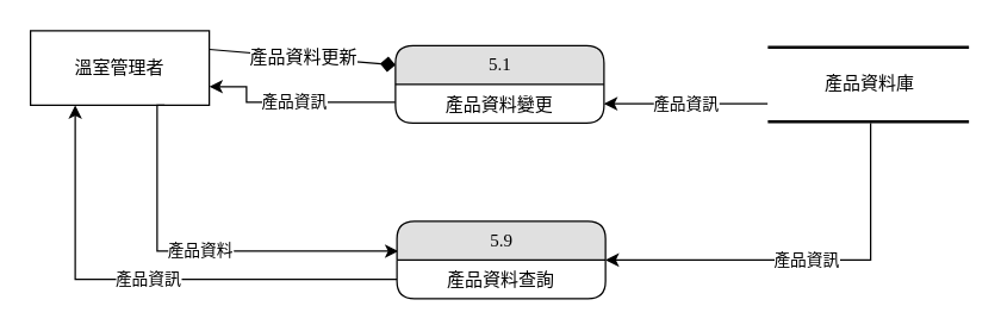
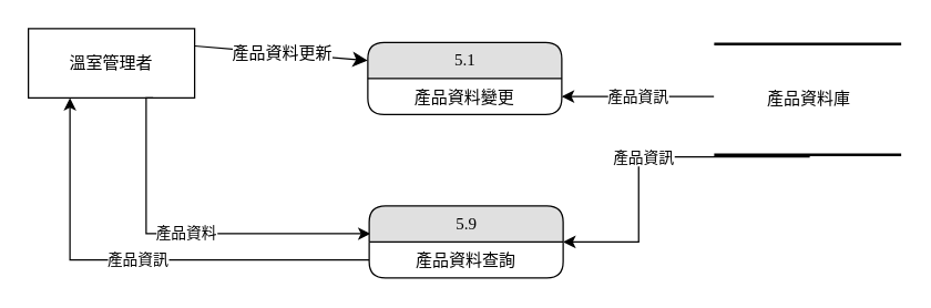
- <mxCell id="6" value="產品資料更新" style="edgeStyle=none;html=1;labelBackgroundColor=#ffffff;startFill=0;startSize=8;endFill=1;endSize=8;fontFamily=Verdana;fontSize=12;exitX=1;exitY=0.25;exitDx=0;exitDy=0;entryX=0;entryY=0.25;entryDx=0;entryDy=0;rounded=0;endArrow=diamond;" parent="1" source="4" target="10" edge="1"><mxGeometry relative="1" as="geometry" /></mxCell>
+ <mxCell id="6" value="產品資料更新" style="edgeStyle=none;html=1;labelBackgroundColor=#ffffff;startFill=0;startSize=8;endFill=1;endSize=8;fontFamily=Verdana;fontSize=12;exitX=1;exitY=0.25;exitDx=0;exitDy=0;entryX=0;entryY=0.25;entryDx=0;entryDy=0;rounded=0;" parent="1" source="4" target="10" edge="1"><mxGeometry relative="1" as="geometry" /></mxCell>
- <mxCell id="3" value="產品資料庫" style="html=1;rounded=0;shadow=0;comic=0;labelBackgroundColor=none;strokeWidth=2;fontFamily=Verdana;fontSize=12;align=center;shape=mxgraph.ios7ui.horLines;" parent="1" vertex="1"><mxGeometry x="515" y="31" width="135" height="50" as="geometry" /></mxCell>
+ <mxCell id="3" value="產品資料庫" style="html=1;rounded=0;shadow=0;comic=0;labelBackgroundColor=none;strokeWidth=2;fontFamily=Verdana;fontSize=12;align=center;shape=mxgraph.ios7ui.horLines;" parent="1" vertex="1"><mxGeometry x="515" y="31" width="135" height="80" as="geometry" /></mxCell>
- <mxCell id="5" value="產品資訊" style="edgeStyle=orthogonalEdgeStyle;rounded=0;orthogonalLoop=1;jettySize=auto;html=1;entryX=1;entryY=0.75;entryDx=0;entryDy=0;" parent="1" source="11" target="4" edge="1"><mxGeometry relative="1" as="geometry"><Array as="points"><mxPoint x="165" y="68" /></Array></mxGeometry></mxCell>
